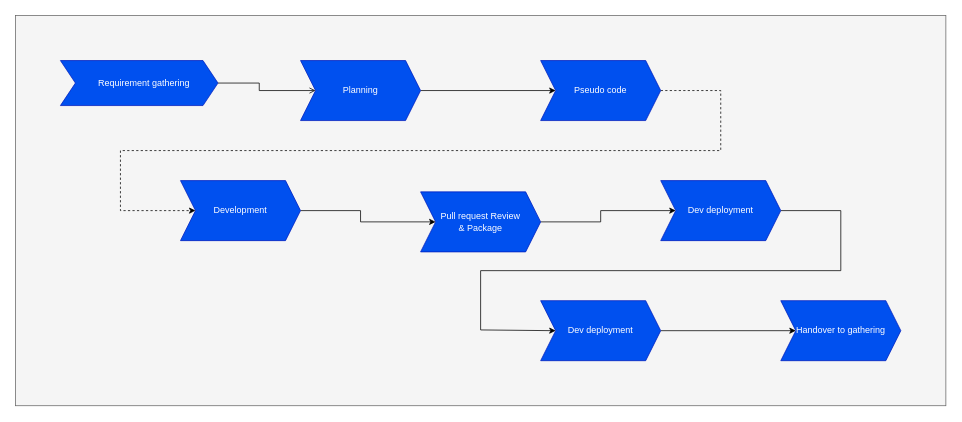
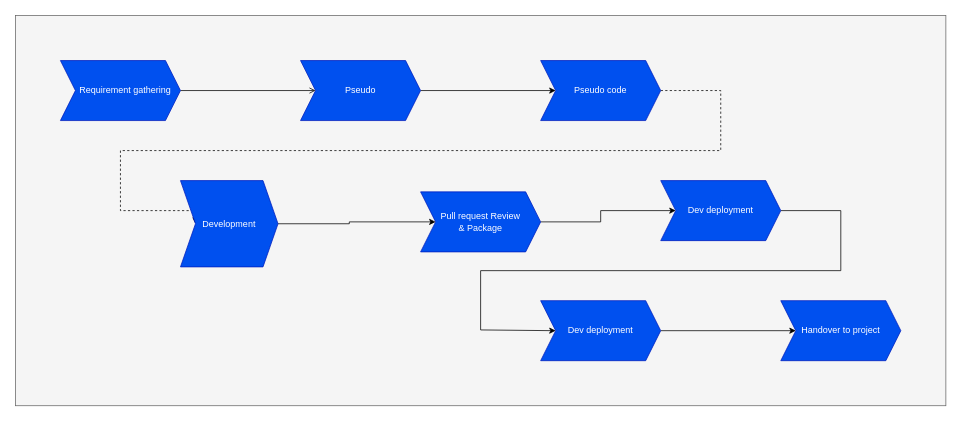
- <mxCell id="5" value="&amp;nbsp; &amp;nbsp; Requirement gathering" style="shape=step;perimeter=stepPerimeter;whiteSpace=wrap;html=1;fixedSize=1;fillColor=#0050ef;strokeColor=#001DBC;fontColor=#ffffff;" vertex="1" parent="1"><mxGeometry x="80" y="80" width="210" height="60" as="geometry" /></mxCell>
+ <mxCell id="5" value="&amp;nbsp; &amp;nbsp; Requirement gathering" style="shape=step;perimeter=stepPerimeter;whiteSpace=wrap;html=1;fixedSize=1;fillColor=#0050ef;strokeColor=#001DBC;fontColor=#ffffff;" vertex="1" parent="1"><mxGeometry x="80" y="80" width="160" height="80" as="geometry" /></mxCell>
- <mxCell id="7" value="Planning" style="shape=step;perimeter=stepPerimeter;whiteSpace=wrap;html=1;fixedSize=1;fillColor=#0050ef;strokeColor=#001DBC;fontColor=#ffffff;" vertex="1" parent="1"><mxGeometry x="400" y="80" width="160" height="80" as="geometry" /></mxCell>
+ <mxCell id="7" value="Pseudo" style="shape=step;perimeter=stepPerimeter;whiteSpace=wrap;html=1;fixedSize=1;fillColor=#0050ef;strokeColor=#001DBC;fontColor=#ffffff;" vertex="1" parent="1"><mxGeometry x="400" y="80" width="160" height="80" as="geometry" /></mxCell>
- <mxCell id="11" value="Development" style="shape=step;perimeter=stepPerimeter;whiteSpace=wrap;html=1;fixedSize=1;fillColor=#0050ef;strokeColor=#001DBC;fontColor=#ffffff;" vertex="1" parent="1"><mxGeometry y="240" width="160" height="80" as="geometry" x="240" /></mxCell>
+ <mxCell id="11" value="Development" style="shape=step;perimeter=stepPerimeter;whiteSpace=wrap;html=1;fixedSize=1;fillColor=#0050ef;strokeColor=#001DBC;fontColor=#ffffff;" vertex="1" parent="1"><mxGeometry x="240" y="240" width="130" height="115" as="geometry" /></mxCell>
- <mxCell id="18" value="Handover to gathering" style="shape=step;perimeter=stepPerimeter;whiteSpace=wrap;html=1;fixedSize=1;fillColor=#0050ef;fontColor=#ffffff;strokeColor=#001DBC;" vertex="1" parent="1"><mxGeometry x="1040" y="400" width="160" height="80" as="geometry" /></mxCell>
+ <mxCell id="18" value="Handover to project" style="shape=step;perimeter=stepPerimeter;whiteSpace=wrap;html=1;fixedSize=1;fillColor=#0050ef;fontColor=#ffffff;strokeColor=#001DBC;" vertex="1" parent="1"><mxGeometry x="1040" y="400" width="160" height="80" as="geometry" /></mxCell>
